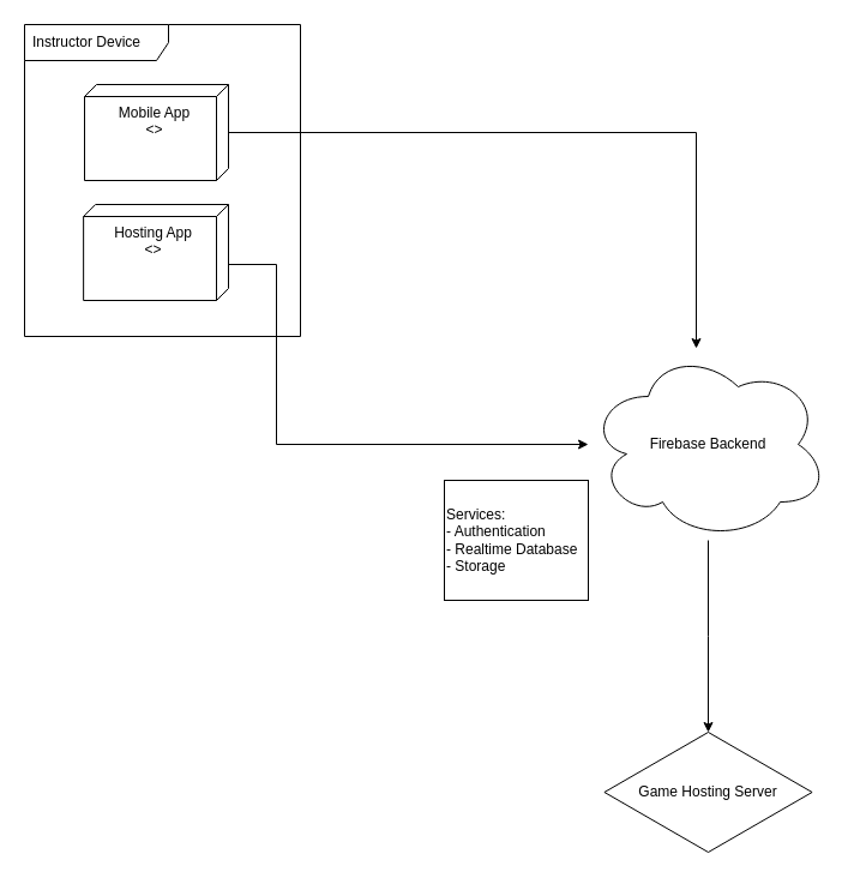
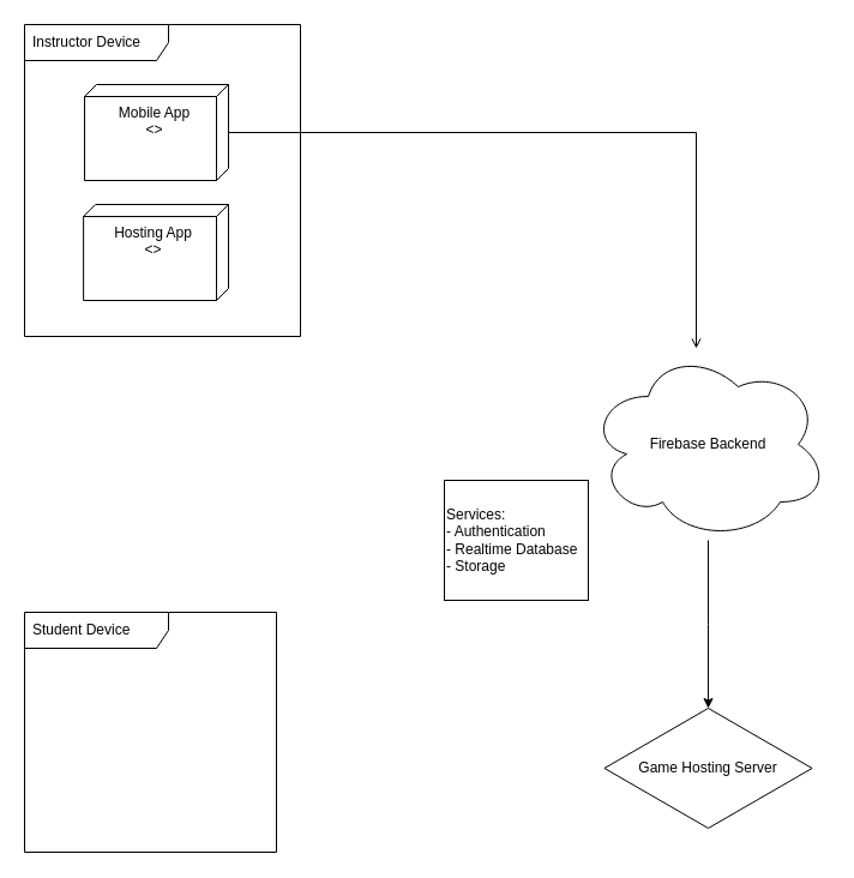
- <mxCell id="9" value="" style="edgeStyle=elbowEdgeStyle;html=1;rounded=0;" parent="1" source="4" target="5" edge="1"><mxGeometry relative="1" as="geometry"><Array as="points"><mxPoint x="580" y="180" /></Array></mxGeometry></mxCell>
+ <mxCell id="9" value="" style="edgeStyle=elbowEdgeStyle;html=1;rounded=0;endArrow=open;" parent="1" source="4" target="5" edge="1"><mxGeometry relative="1" as="geometry"><Array as="points"><mxPoint x="580" y="180" /></Array></mxGeometry></mxCell>
- <mxCell id="8" value="" style="edgeStyle=elbowEdgeStyle;html=1;rounded=0;" parent="1" source="3" target="5" edge="1"><mxGeometry relative="1" as="geometry"><Array as="points"><mxPoint x="230" y="220" /><mxPoint x="160" y="450" /><mxPoint x="110" y="460" /></Array></mxGeometry></mxCell>
+ <mxCell id="7" value="Student Device" style="shape=umlFrame;whiteSpace=wrap;html=1;width=120;height=30;boundedLbl=1;verticalAlign=middle;align=left;spacingLeft=5;" parent="1" vertex="1"><mxGeometry x="20" y="510" width="210" height="200" as="geometry" /></mxCell>
- <mxCell id="6" value="Game Hosting Server" style="shape=isoRectangle;whiteSpace=wrap;html=1;boundedLbl=1;" parent="1" vertex="1"><mxGeometry x="490" y="610" width="200" height="100" as="geometry" /></mxCell>
+ <mxCell id="6" value="Game Hosting Server" style="shape=isoRectangle;whiteSpace=wrap;html=1;boundedLbl=1;" parent="1" vertex="1"><mxGeometry x="490" y="590" width="200" height="100" as="geometry" /></mxCell>
